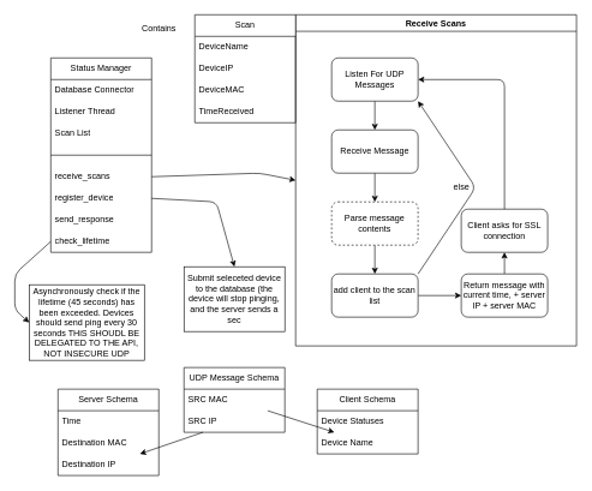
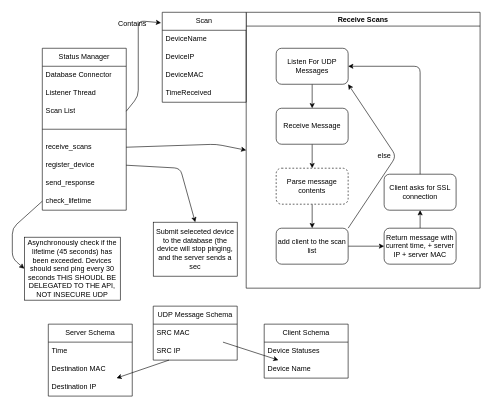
+ <mxCell id="32" style="edgeStyle=none;html=1;exitX=1;exitY=0.5;exitDx=0;exitDy=0;entryX=-0.014;entryY=0.117;entryDx=0;entryDy=0;entryPerimeter=0;" parent="1" source="5" target="27" edge="1"><mxGeometry relative="1" as="geometry"><Array as="points"><mxPoint x="230" y="160" /><mxPoint x="230" y="34" /></Array></mxGeometry></mxCell>
